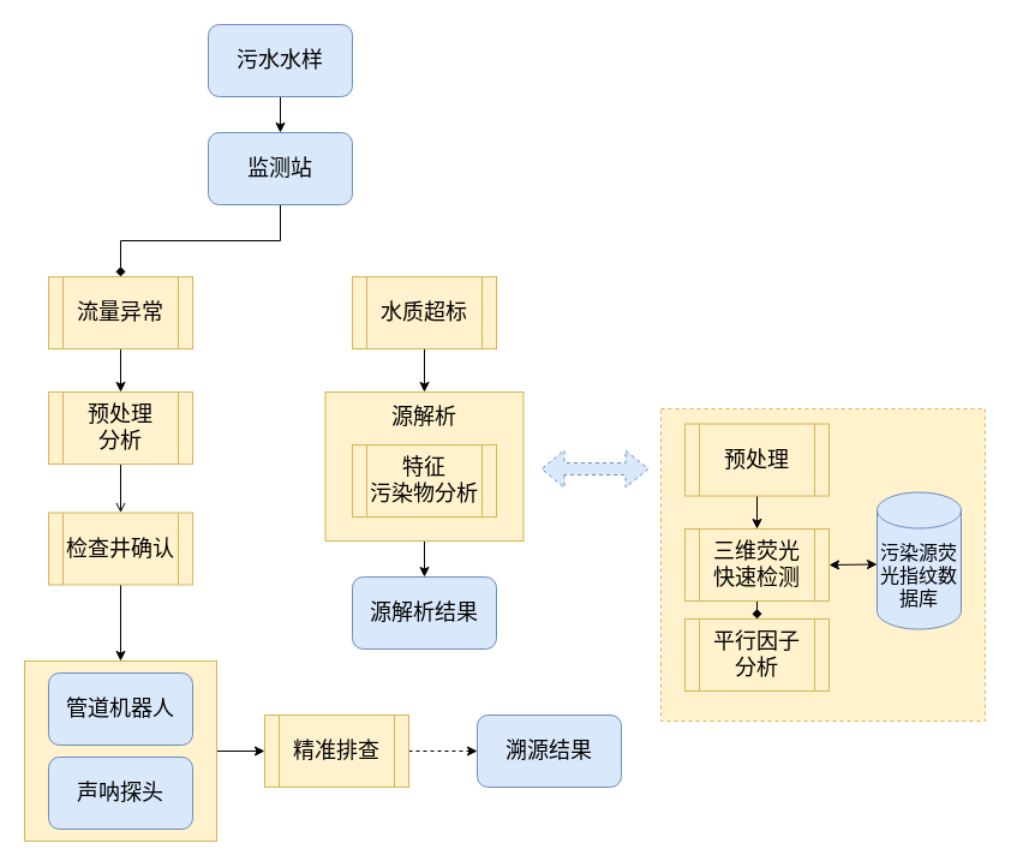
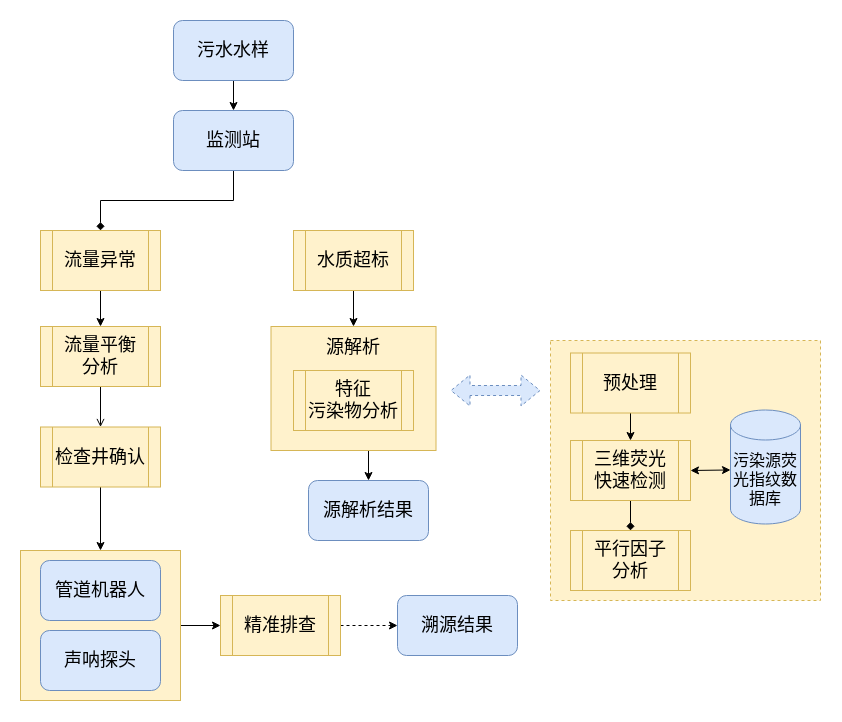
- <mxCell id="5" value="&lt;font style=&quot;font-size: 18px&quot;&gt;预处理&lt;br&gt;分析&lt;/font&gt;" style="shape=process;whiteSpace=wrap;html=1;backgroundOutline=1;fillColor=#fff2cc;strokeColor=#d6b656;" vertex="1" parent="1"><mxGeometry x="40" y="326" width="120" height="60" as="geometry" /></mxCell>
+ <mxCell id="5" value="&lt;font style=&quot;font-size: 18px&quot;&gt;流量平衡&lt;br&gt;分析&lt;/font&gt;" style="shape=process;whiteSpace=wrap;html=1;backgroundOutline=1;fillColor=#fff2cc;strokeColor=#d6b656;" vertex="1" parent="1"><mxGeometry x="40" y="326" width="120" height="60" as="geometry" /></mxCell>
- <mxCell id="15" value="&lt;font style=&quot;font-size: 18px&quot;&gt;源解析结果&lt;/font&gt;" style="rounded=1;whiteSpace=wrap;html=1;fillColor=#dae8fc;strokeColor=#6c8ebf;" vertex="1" parent="1"><mxGeometry x="293" y="480" width="120" height="60" as="geometry" /></mxCell>
+ <mxCell id="15" value="&lt;font style=&quot;font-size: 18px&quot;&gt;源解析结果&lt;/font&gt;" style="rounded=1;whiteSpace=wrap;html=1;fillColor=#dae8fc;strokeColor=#6c8ebf;" vertex="1" parent="1"><mxGeometry x="308" y="480" width="120" height="60" as="geometry" /></mxCell>
- <mxCell id="28" value="&lt;font style=&quot;font-size: 18px&quot;&gt;平行因子&lt;br&gt;分析&lt;/font&gt;" style="shape=process;whiteSpace=wrap;html=1;backgroundOutline=1;fillColor=#fff2cc;strokeColor=#d6b656;" vertex="1" parent="1"><mxGeometry x="570" y="515" width="120" height="60" as="geometry" /></mxCell>
+ <mxCell id="28" value="&lt;font style=&quot;font-size: 18px&quot;&gt;平行因子&lt;br&gt;分析&lt;/font&gt;" style="shape=process;whiteSpace=wrap;html=1;backgroundOutline=1;fillColor=#fff2cc;strokeColor=#d6b656;" vertex="1" parent="1"><mxGeometry x="570" y="530" width="120" height="60" as="geometry" /></mxCell>
